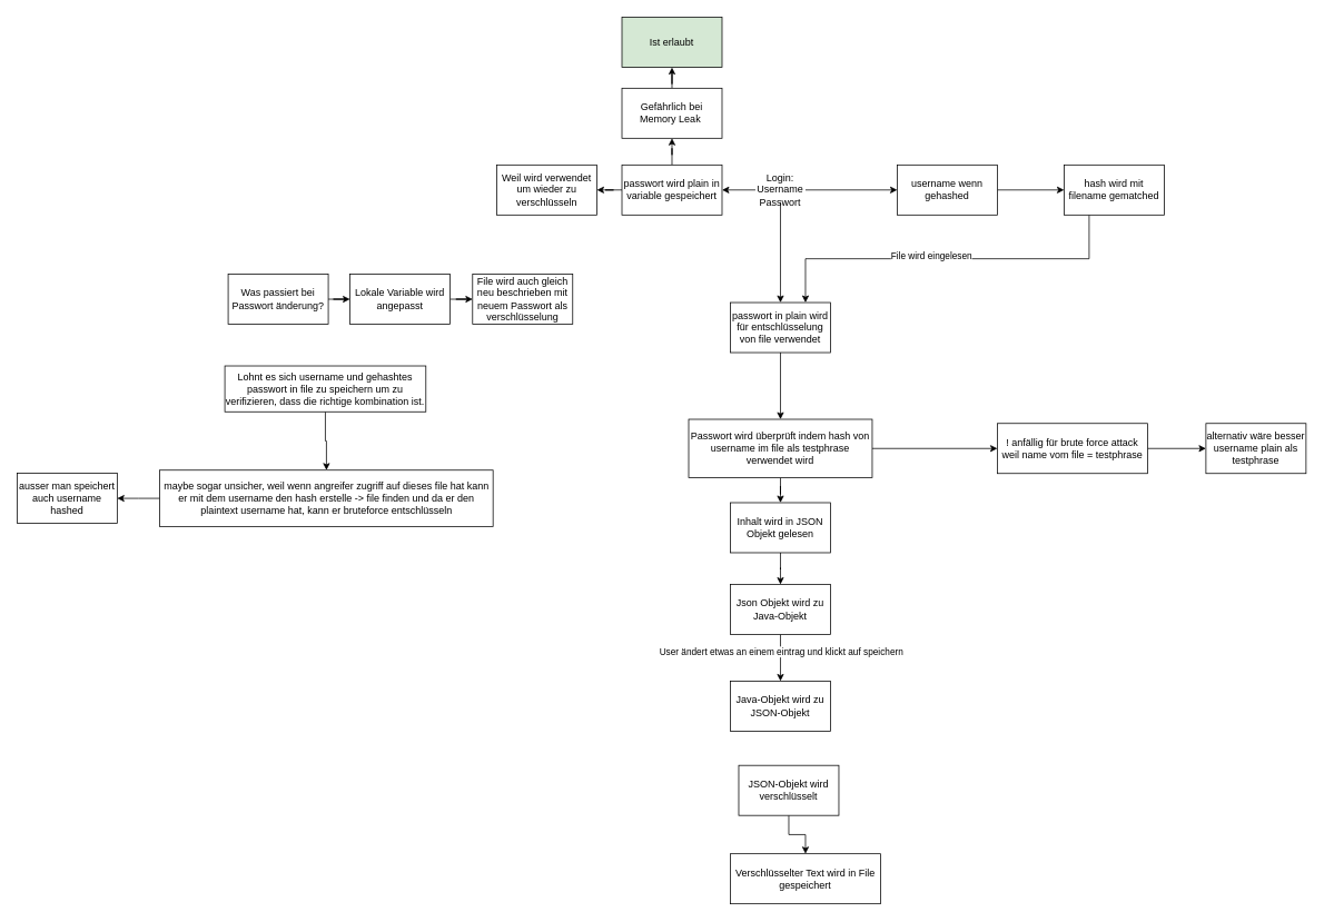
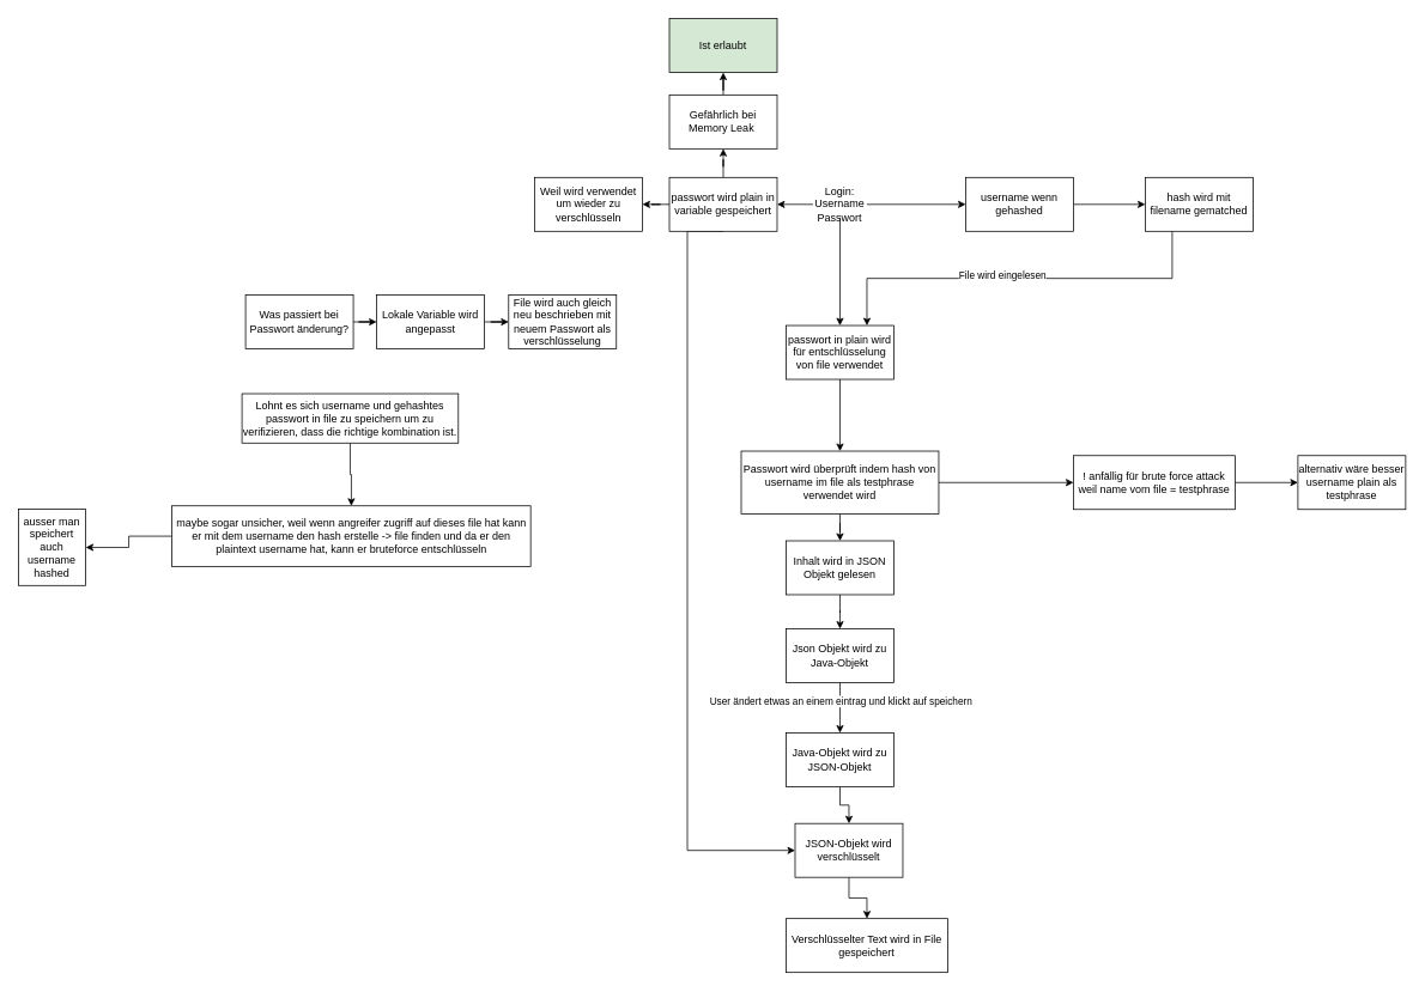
- <mxCell id="46" value="ausser man speichert auch username hashed" style="whiteSpace=wrap;html=1;rounded=0;" vertex="1" parent="1"><mxGeometry x="20" y="566.75" width="120" height="60" as="geometry" /></mxCell>
+ <mxCell id="46" value="ausser man speichert auch username hashed" style="whiteSpace=wrap;html=1;rounded=0;" vertex="1" parent="1"><mxGeometry x="20" y="566.75" width="75" height="85" as="geometry" /></mxCell>
+ <mxCell id="31" value="" style="edgeStyle=orthogonalEdgeStyle;rounded=0;orthogonalLoop=1;jettySize=auto;html=1;" edge="1" parent="1" source="32" target="34"><mxGeometry relative="1" as="geometry" /></mxCell>
+ <mxCell id="15" style="edgeStyle=orthogonalEdgeStyle;rounded=0;orthogonalLoop=1;jettySize=auto;html=1;exitX=0.5;exitY=1;exitDx=0;exitDy=0;entryX=0;entryY=0.5;entryDx=0;entryDy=0;" edge="1" parent="1" source="16" target="34"><mxGeometry relative="1" as="geometry"><Array as="points"><mxPoint x="765" y="257" /><mxPoint x="765" y="947" /></Array></mxGeometry></mxCell>
